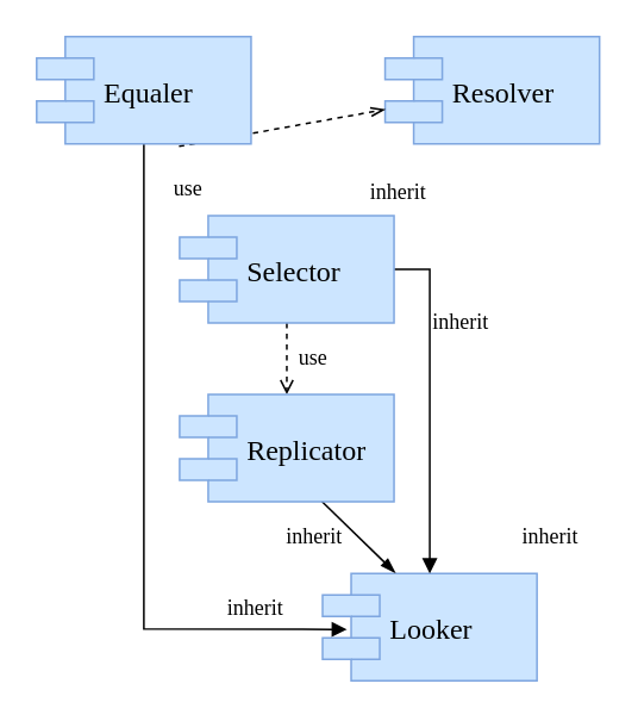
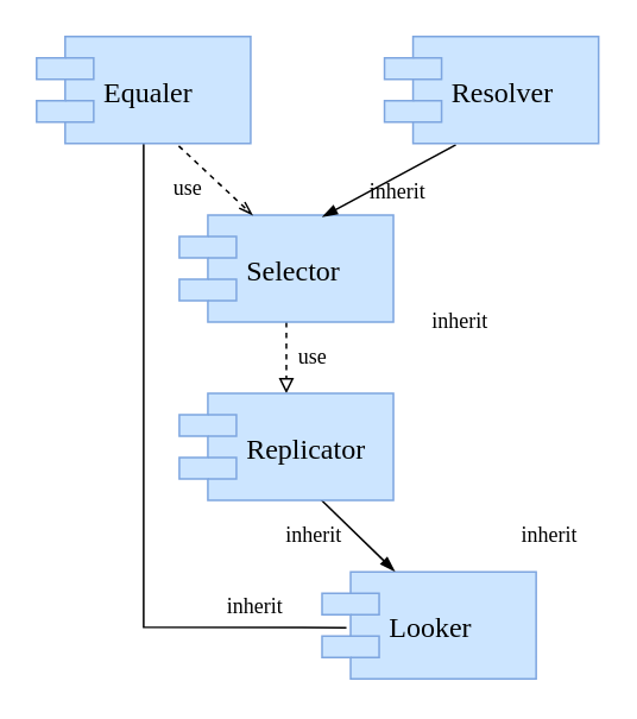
- <mxCell id="9" style="edgeStyle=none;rounded=0;orthogonalLoop=1;jettySize=auto;html=1;dashed=1;endArrow=openThin;endFill=0;fontFamily=Tahoma;fontSize=16;exitX=0.664;exitY=1.022;exitDx=0;exitDy=0;exitPerimeter=0;" parent="1" source="11" target="8" edge="1"><mxGeometry relative="1" as="geometry"><mxPoint x="95" y="105" as="sourcePoint" /></mxGeometry></mxCell>
+ <mxCell id="9" style="edgeStyle=none;rounded=0;orthogonalLoop=1;jettySize=auto;html=1;entryX=0.342;entryY=0;entryDx=0;entryDy=0;dashed=1;endArrow=openThin;endFill=0;fontFamily=Tahoma;fontSize=16;exitX=0.664;exitY=1.022;exitDx=0;exitDy=0;entryPerimeter=0;exitPerimeter=0;" parent="1" source="11" target="6" edge="1"><mxGeometry relative="1" as="geometry"><mxPoint x="95" y="105" as="sourcePoint" /></mxGeometry></mxCell>
+ <mxCell id="7" style="edgeStyle=none;rounded=0;orthogonalLoop=1;jettySize=auto;html=1;endArrow=blockThin;endFill=1;fontFamily=Tahoma;fontSize=16;exitX=0.333;exitY=1.011;exitDx=0;exitDy=0;exitPerimeter=0;entryX=0.669;entryY=0.017;entryDx=0;entryDy=0;entryPerimeter=0;" parent="1" source="8" target="6" edge="1"><mxGeometry relative="1" as="geometry" /></mxCell>
- <mxCell id="4" style="edgeStyle=none;rounded=0;orthogonalLoop=1;jettySize=auto;html=1;dashed=1;endArrow=open;endFill=0;fontFamily=Tahoma;fontSize=16;" parent="1" source="6" target="12" edge="1"><mxGeometry relative="1" as="geometry" /></mxCell>
+ <mxCell id="4" style="edgeStyle=none;rounded=0;orthogonalLoop=1;jettySize=auto;html=1;dashed=1;endArrow=block;endFill=0;fontFamily=Tahoma;fontSize=16;" parent="1" source="6" target="12" edge="1"><mxGeometry relative="1" as="geometry" /></mxCell>
- <mxCell id="5" style="edgeStyle=none;rounded=0;orthogonalLoop=1;jettySize=auto;html=1;entryX=0.5;entryY=0;entryDx=0;entryDy=0;endArrow=block;endFill=1;fontFamily=Tahoma;fontSize=16;" parent="1" source="6" target="2" edge="1"><mxGeometry relative="1" as="geometry"><Array as="points"><mxPoint x="240" y="150" /></Array></mxGeometry></mxCell>
- <mxCell id="10" style="edgeStyle=none;rounded=0;orthogonalLoop=1;jettySize=auto;html=1;endArrow=block;endFill=1;fontFamily=Tahoma;fontSize=16;entryX=0.114;entryY=0.521;entryDx=0;entryDy=0;entryPerimeter=0;" parent="1" source="11" target="2" edge="1"><mxGeometry relative="1" as="geometry"><mxPoint x="10" y="346.379" as="targetPoint" /><Array as="points"><mxPoint x="80" y="351" /></Array></mxGeometry></mxCell>
+ <mxCell id="10" style="edgeStyle=none;rounded=0;orthogonalLoop=1;jettySize=auto;html=1;endArrow=none;endFill=1;fontFamily=Tahoma;fontSize=16;entryX=0.114;entryY=0.521;entryDx=0;entryDy=0;entryPerimeter=0;" parent="1" source="11" target="2" edge="1"><mxGeometry relative="1" as="geometry"><mxPoint x="10" y="346.379" as="targetPoint" /><Array as="points"><mxPoint x="80" y="351" /></Array></mxGeometry></mxCell>
